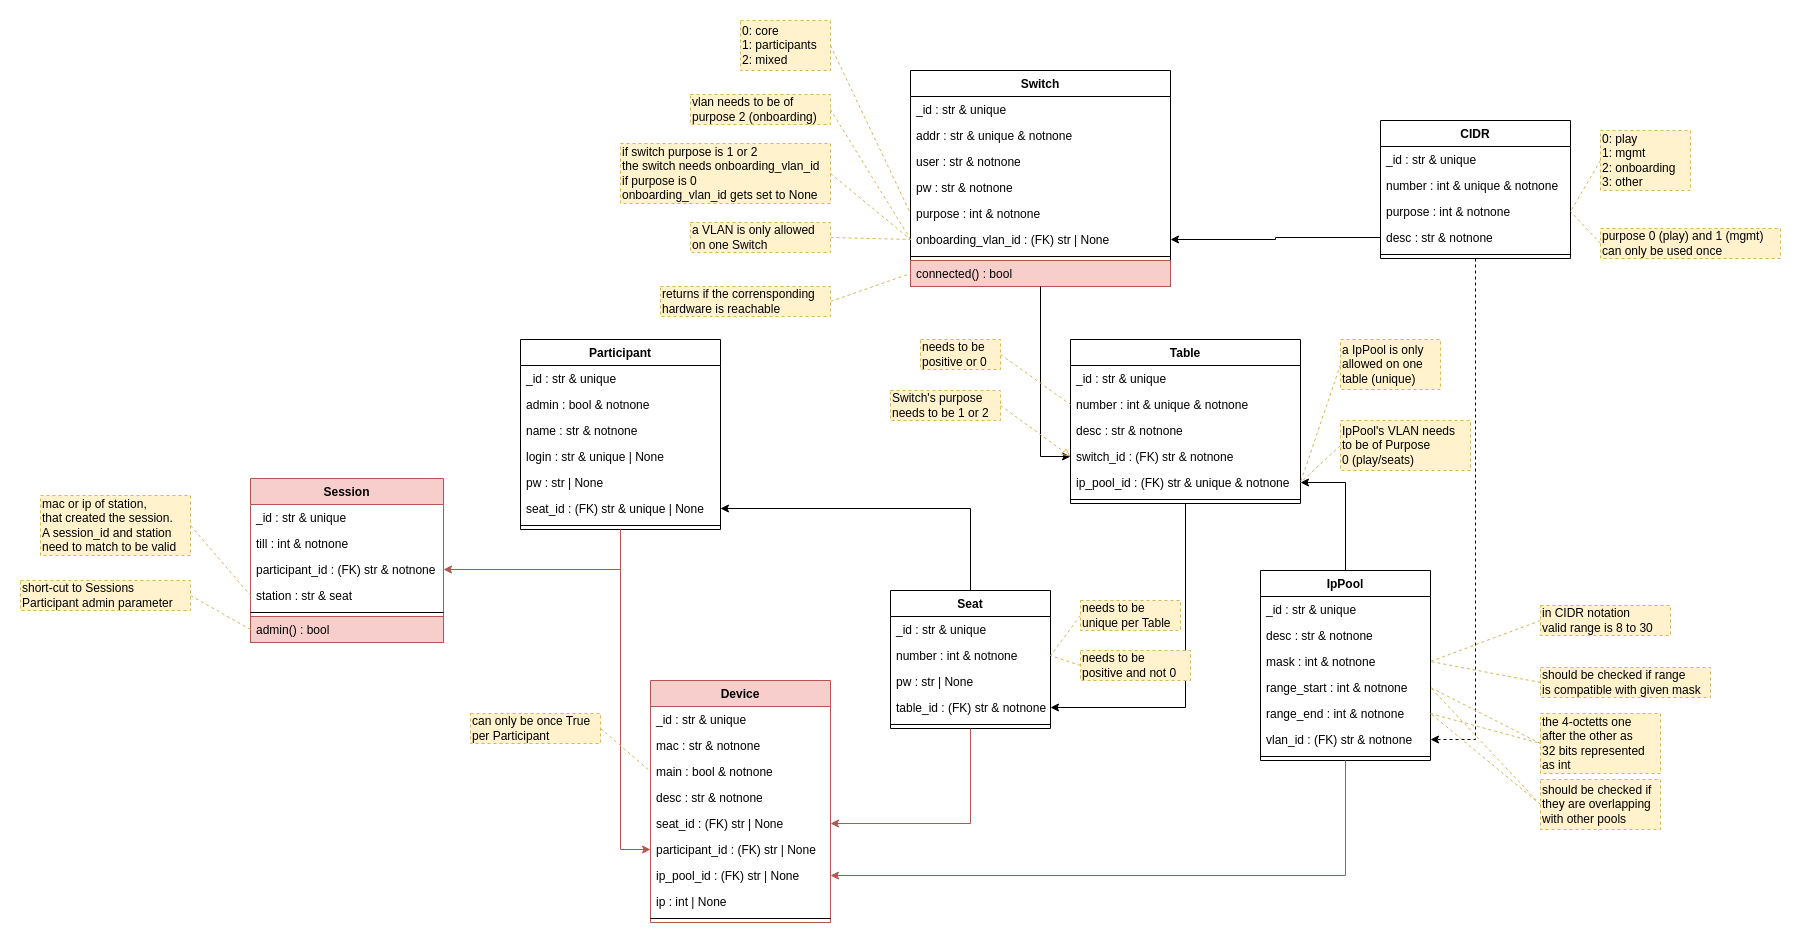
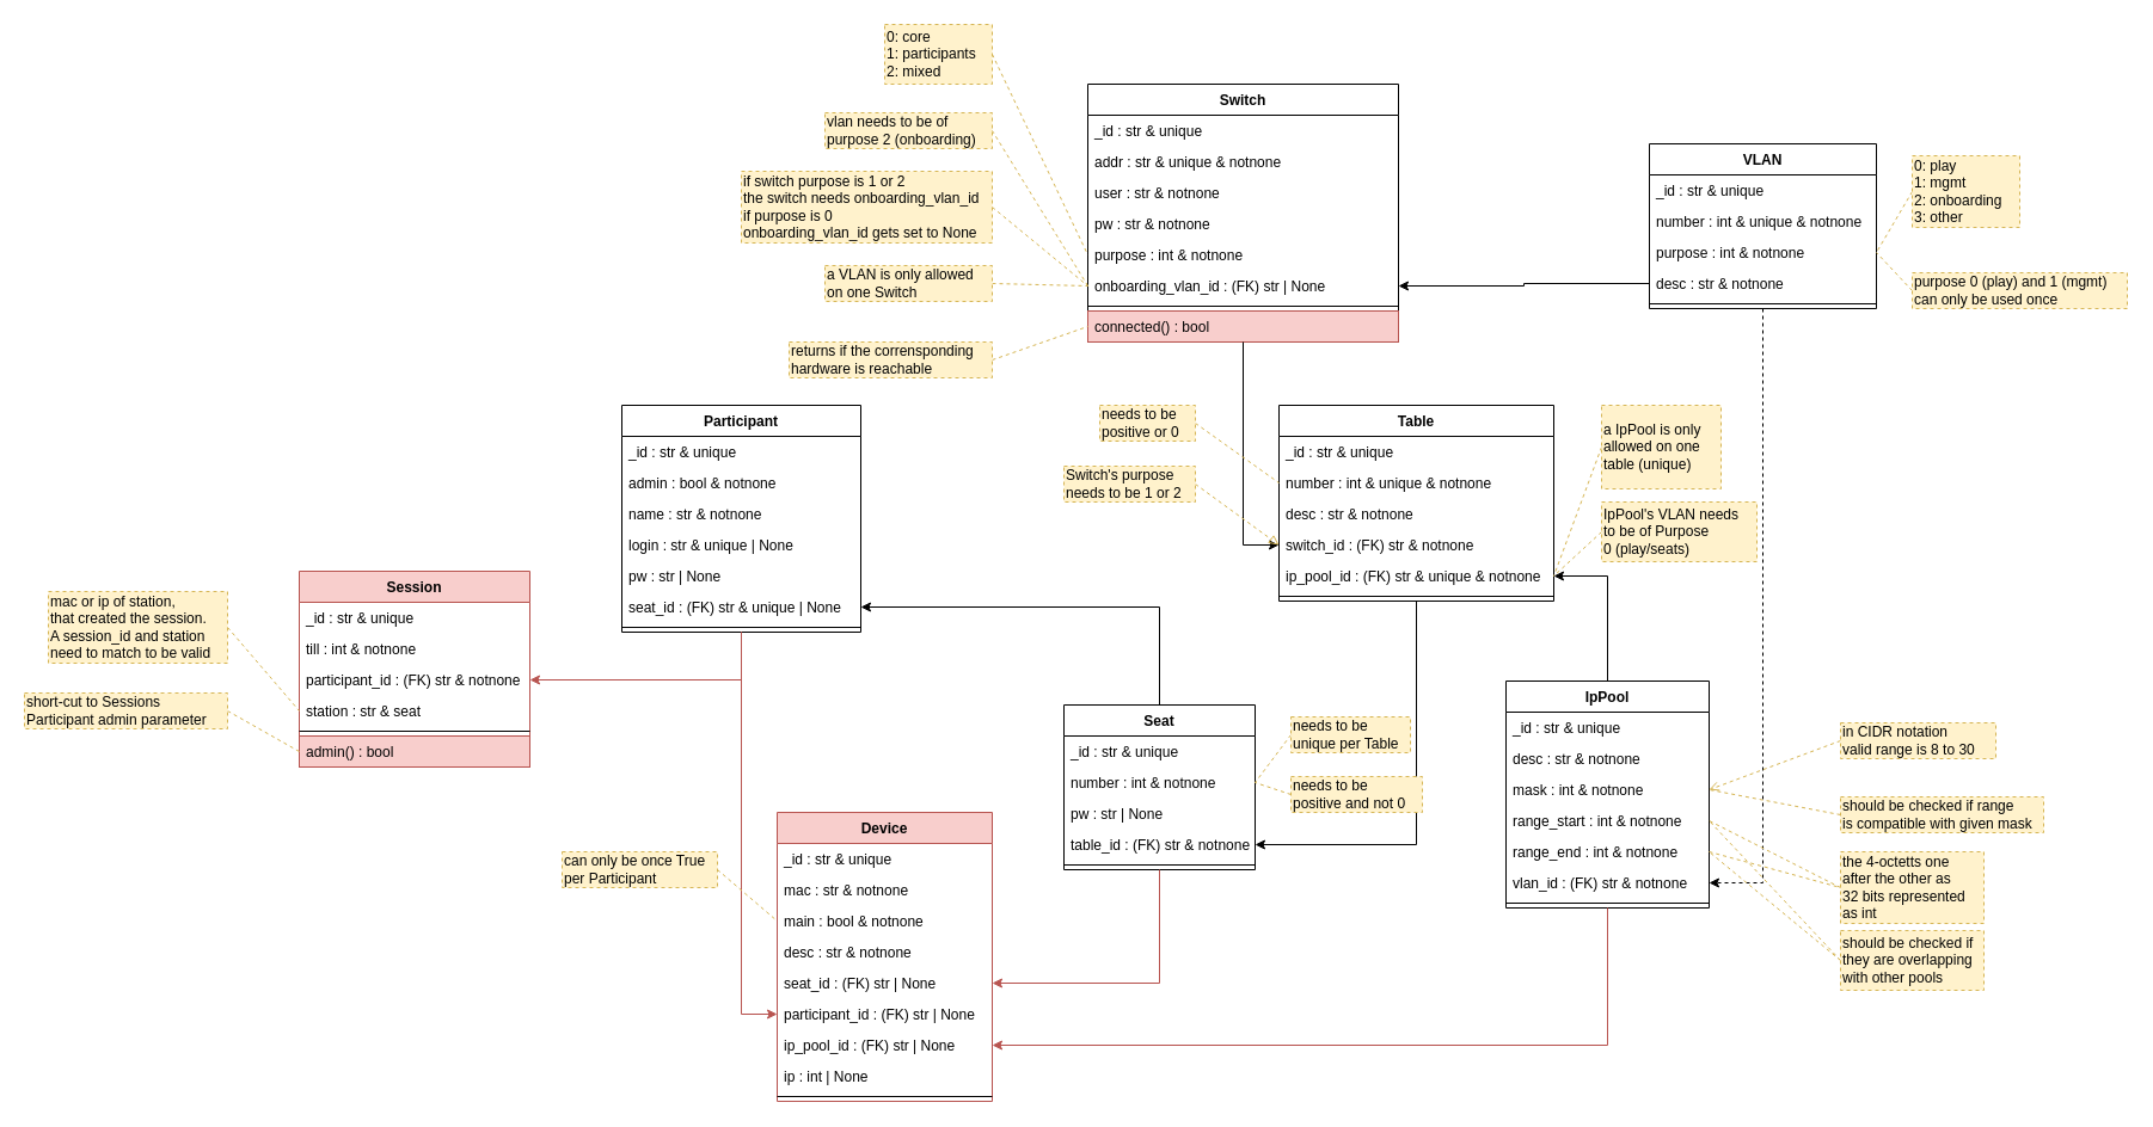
- <mxCell id="3" value="CIDR" style="swimlane;fontStyle=1;align=center;verticalAlign=top;childLayout=stackLayout;horizontal=1;startSize=26;horizontalStack=0;resizeParent=1;resizeParentMax=0;resizeLast=0;collapsible=1;marginBottom=0;" parent="1" vertex="1"><mxGeometry x="1380" y="120" width="190" height="138" as="geometry" /></mxCell>
+ <mxCell id="3" value="VLAN" style="swimlane;fontStyle=1;align=center;verticalAlign=top;childLayout=stackLayout;horizontal=1;startSize=26;horizontalStack=0;resizeParent=1;resizeParentMax=0;resizeLast=0;collapsible=1;marginBottom=0;" parent="1" vertex="1"><mxGeometry x="1380" y="120" width="190" height="138" as="geometry" /></mxCell>
- <mxCell id="94" value="a IpPool is only &lt;br&gt;allowed on one&lt;br&gt;table (unique)" style="rounded=0;whiteSpace=wrap;html=1;autosize=1;fillColor=#fff2cc;strokeColor=#d6b656;dashed=1;align=left;verticalAlign=middle;horizontal=1;labelPosition=center;verticalLabelPosition=middle;" parent="1" vertex="1"><mxGeometry x="1340" y="339" width="100" height="50" as="geometry" /></mxCell>
+ <mxCell id="94" value="a IpPool is only &lt;br&gt;allowed on one&lt;br&gt;table (unique)" style="rounded=0;whiteSpace=wrap;html=1;autosize=1;fillColor=#fff2cc;strokeColor=#d6b656;dashed=1;align=left;verticalAlign=middle;horizontal=1;labelPosition=center;verticalLabelPosition=middle;" parent="1" vertex="1"><mxGeometry x="1340" y="339" width="100" height="70" as="geometry" /></mxCell>
- <mxCell id="101" style="rounded=0;orthogonalLoop=1;jettySize=auto;html=1;exitX=0;exitY=0.5;exitDx=0;exitDy=0;entryX=1;entryY=0.5;entryDx=0;entryDy=0;dashed=1;endArrow=none;endFill=0;fillColor=#fff2cc;strokeColor=#d6b656;" parent="1" source="102" target="35" edge="1"><mxGeometry relative="1" as="geometry" /></mxCell>
+ <mxCell id="101" style="rounded=0;orthogonalLoop=1;jettySize=auto;html=1;exitX=0;exitY=0.5;exitDx=0;exitDy=0;entryX=1;entryY=0.5;entryDx=0;entryDy=0;dashed=1;endArrow=open;endFill=0;fillColor=#fff2cc;strokeColor=#d6b656;" parent="1" source="102" target="35" edge="1"><mxGeometry relative="1" as="geometry" /></mxCell>
